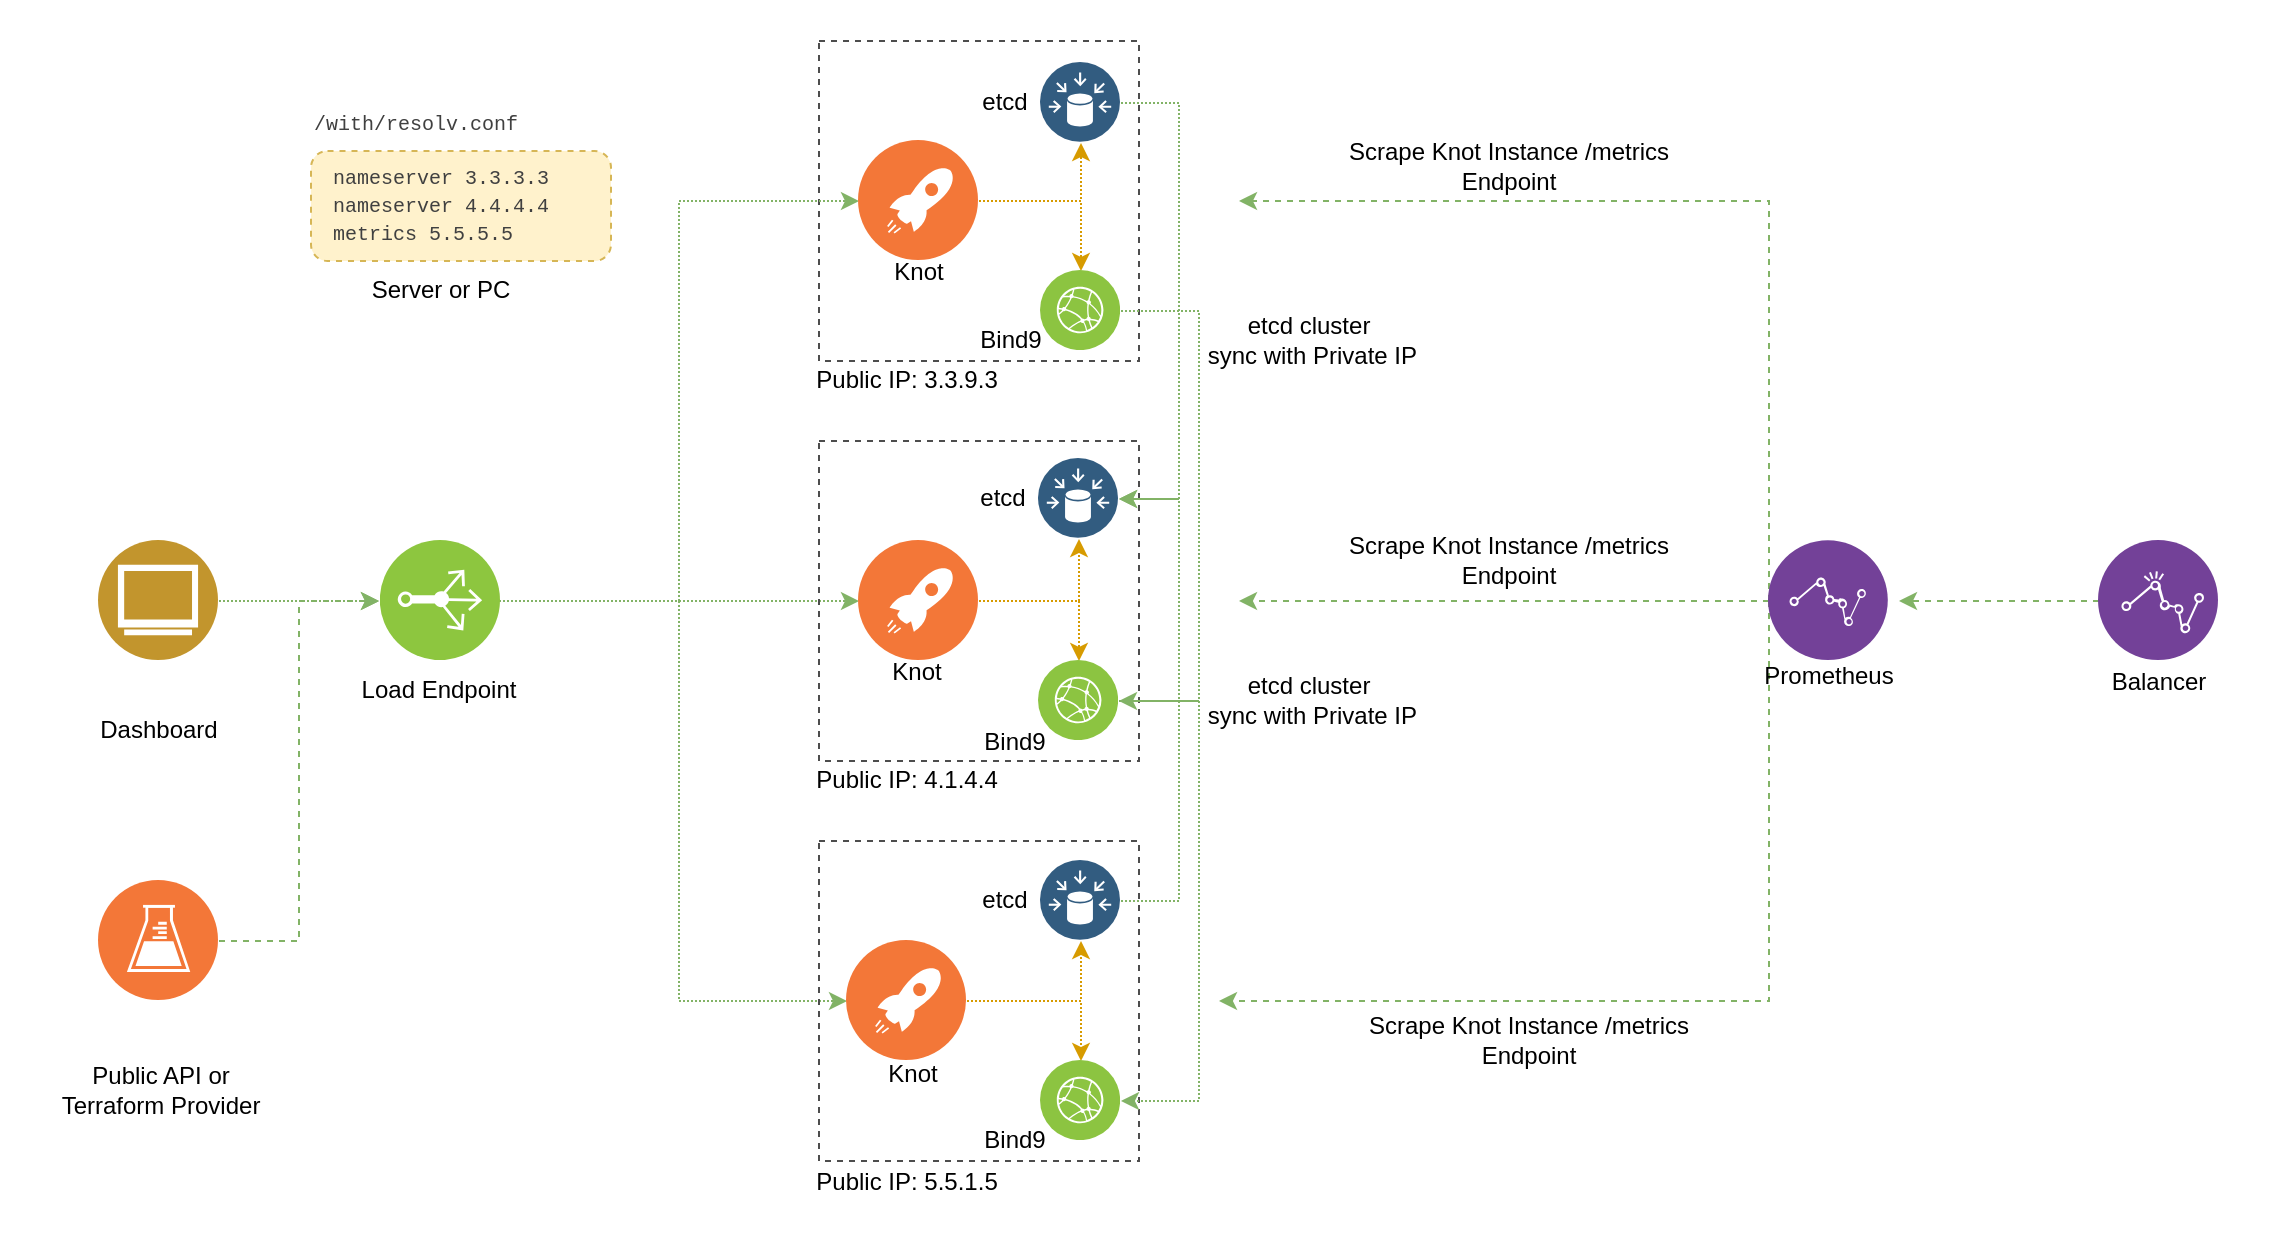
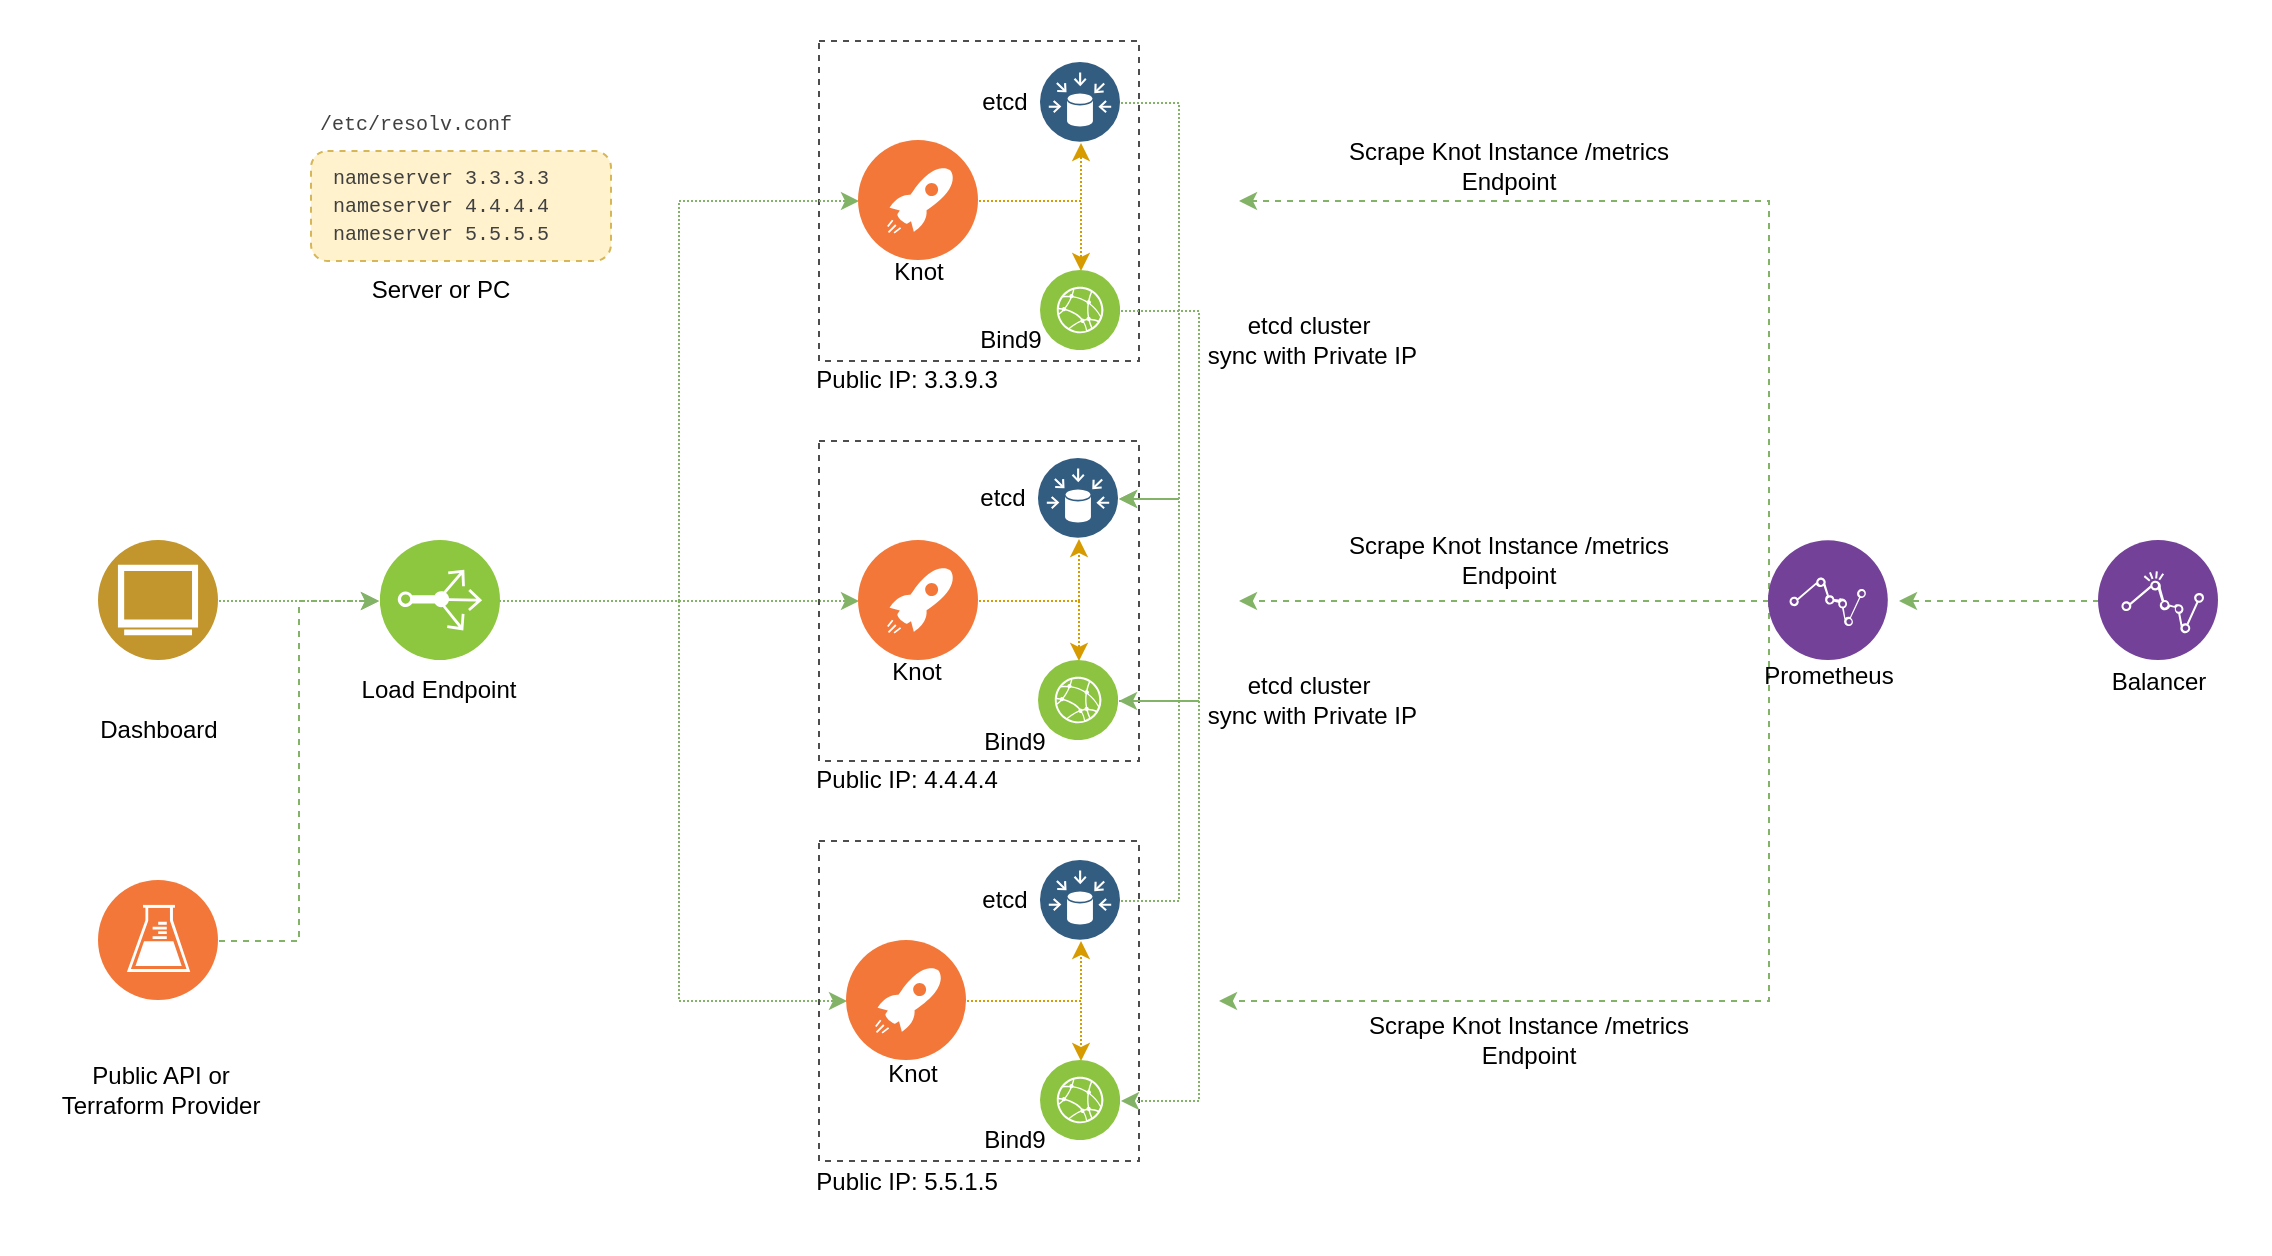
- <mxCell id="44" value="&lt;meta charset=&quot;utf-8&quot; style=&quot;font-size: 10px;&quot;&gt;&lt;pre style=&quot;box-sizing: border-box; font-family: SFMono-Regular, Menlo, Monaco, Consolas, &amp;quot;Liberation Mono&amp;quot;, &amp;quot;Courier New&amp;quot;, Courier, monospace; font-size: 10px; margin: 0px; padding: 12px; display: block; overflow: auto; line-height: 1.4; color: rgb(64, 64, 64); font-style: normal; font-variant-ligatures: normal; font-variant-caps: normal; font-weight: 400; letter-spacing: normal; orphans: 2; text-align: left; text-indent: 0px; text-transform: none; widows: 2; word-spacing: 0px; -webkit-text-stroke-width: 0px; text-decoration-thickness: initial; text-decoration-style: initial; text-decoration-color: initial;&quot;&gt;/with/resolv.conf&lt;/pre&gt;" style="text;html=1;strokeColor=none;fillColor=none;align=center;verticalAlign=middle;whiteSpace=wrap;rounded=0;dashed=1;fontSize=10;" parent="1" vertex="1"><mxGeometry x="178" y="47" width="60" height="30" as="geometry" /></mxCell>
+ <mxCell id="44" value="&lt;meta charset=&quot;utf-8&quot; style=&quot;font-size: 10px;&quot;&gt;&lt;pre style=&quot;box-sizing: border-box; font-family: SFMono-Regular, Menlo, Monaco, Consolas, &amp;quot;Liberation Mono&amp;quot;, &amp;quot;Courier New&amp;quot;, Courier, monospace; font-size: 10px; margin: 0px; padding: 12px; display: block; overflow: auto; line-height: 1.4; color: rgb(64, 64, 64); font-style: normal; font-variant-ligatures: normal; font-variant-caps: normal; font-weight: 400; letter-spacing: normal; orphans: 2; text-align: left; text-indent: 0px; text-transform: none; widows: 2; word-spacing: 0px; -webkit-text-stroke-width: 0px; text-decoration-thickness: initial; text-decoration-style: initial; text-decoration-color: initial;&quot;&gt;/etc/resolv.conf&lt;/pre&gt;" style="text;html=1;strokeColor=none;fillColor=none;align=center;verticalAlign=middle;whiteSpace=wrap;rounded=0;dashed=1;fontSize=10;" parent="1" vertex="1"><mxGeometry x="178" y="47" width="60" height="30" as="geometry" /></mxCell>
- <mxCell id="45" value="&lt;pre style=&quot;box-sizing: border-box; font-family: SFMono-Regular, Menlo, Monaco, Consolas, &amp;quot;Liberation Mono&amp;quot;, &amp;quot;Courier New&amp;quot;, Courier, monospace; margin-top: 0px; margin-bottom: 0px; padding: 12px; overflow: auto; line-height: 1.4; color: rgb(64, 64, 64); text-align: left;&quot;&gt;nameserver 3.3.3.3&lt;br&gt;nameserver 4.4.4.4&lt;br/&gt;metrics 5.5.5.5&lt;/pre&gt;" style="text;html=1;align=center;verticalAlign=middle;resizable=0;points=[];autosize=1;strokeColor=none;fillColor=none;fontSize=10;" parent="1" vertex="1"><mxGeometry x="140" y="62.5" width="160" height="80" as="geometry" /></mxCell>
+ <mxCell id="45" value="&lt;pre style=&quot;box-sizing: border-box; font-family: SFMono-Regular, Menlo, Monaco, Consolas, &amp;quot;Liberation Mono&amp;quot;, &amp;quot;Courier New&amp;quot;, Courier, monospace; margin-top: 0px; margin-bottom: 0px; padding: 12px; overflow: auto; line-height: 1.4; color: rgb(64, 64, 64); text-align: left;&quot;&gt;nameserver 3.3.3.3&lt;br&gt;nameserver 4.4.4.4&lt;br/&gt;nameserver 5.5.5.5&lt;/pre&gt;" style="text;html=1;align=center;verticalAlign=middle;resizable=0;points=[];autosize=1;strokeColor=none;fillColor=none;fontSize=10;" parent="1" vertex="1"><mxGeometry x="140" y="62.5" width="160" height="80" as="geometry" /></mxCell>
- <mxCell id="26" value="Public IP: 4.1.4.4" style="text;html=1;align=center;verticalAlign=middle;resizable=0;points=[];autosize=1;strokeColor=none;fillColor=none;" parent="1" vertex="1"><mxGeometry x="398" y="375" width="110" height="30" as="geometry" /></mxCell>
+ <mxCell id="26" value="Public IP: 4.4.4.4" style="text;html=1;align=center;verticalAlign=middle;resizable=0;points=[];autosize=1;strokeColor=none;fillColor=none;" parent="1" vertex="1"><mxGeometry x="398" y="375" width="110" height="30" as="geometry" /></mxCell>
